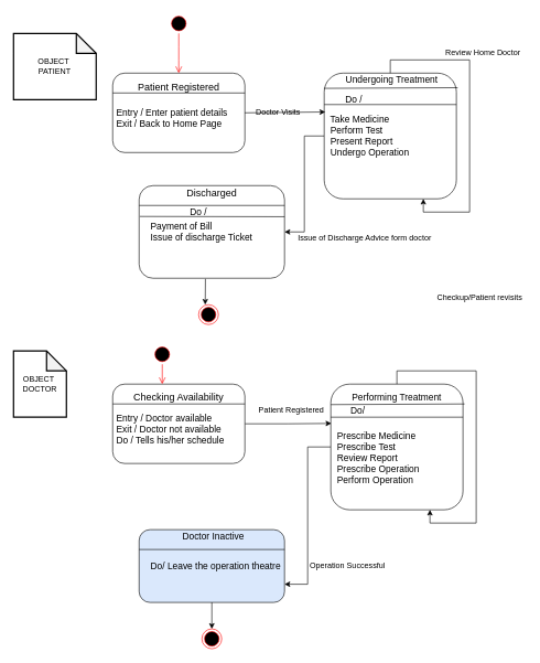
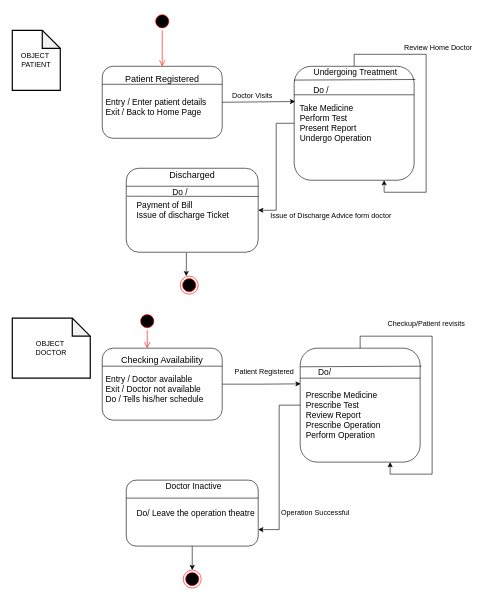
- <mxCell id="18" value="OBJECT&amp;nbsp;&lt;br&gt;PATIENT" style="shape=note;whiteSpace=wrap;html=1;backgroundOutline=1;darkOpacity=0.05;strokeWidth=2;" vertex="1" parent="1"><mxGeometry x="20" y="50" width="125" height="100" as="geometry" /></mxCell>
+ <mxCell id="18" value="OBJECT&amp;nbsp;&lt;br&gt;PATIENT" style="shape=note;whiteSpace=wrap;html=1;backgroundOutline=1;darkOpacity=0.05;strokeWidth=2;" vertex="1" parent="1"><mxGeometry x="20" y="50" width="80" height="100" as="geometry" /></mxCell>
- <mxCell id="45" value="Doctor Visits" style="text;html=1;align=center;verticalAlign=middle;resizable=0;points=[];autosize=1;" vertex="1" parent="1"><mxGeometry x="380" y="160" width="80" height="20" as="geometry" /></mxCell>
+ <mxCell id="45" value="Doctor Visits" style="text;html=1;align=center;verticalAlign=middle;resizable=0;points=[];autosize=1;" vertex="1" parent="1"><mxGeometry x="380" y="150" width="80" height="20" as="geometry" /></mxCell>
- <mxCell id="43" value="Checkup/Patient revisits" style="text;html=1;align=center;verticalAlign=middle;resizable=0;points=[];autosize=1;" vertex="1" parent="1"><mxGeometry x="655" y="440" width="140" height="20" as="geometry" /></mxCell>
+ <mxCell id="43" value="Checkup/Patient revisits" style="text;html=1;align=center;verticalAlign=middle;resizable=0;points=[];autosize=1;" vertex="1" parent="1"><mxGeometry x="640" y="530" width="140" height="20" as="geometry" /></mxCell>
- <mxCell id="19" value="OBJECT&amp;nbsp;&lt;br&gt;DOCTOR" style="shape=note;whiteSpace=wrap;html=1;backgroundOutline=1;darkOpacity=0.05;strokeWidth=2;" vertex="1" parent="1"><mxGeometry x="20" y="530" width="80" height="100" as="geometry" /></mxCell>
+ <mxCell id="19" value="OBJECT&amp;nbsp;&lt;br&gt;DOCTOR" style="shape=note;whiteSpace=wrap;html=1;backgroundOutline=1;darkOpacity=0.05;strokeWidth=2;" vertex="1" parent="1"><mxGeometry x="20" y="530" width="130" height="100" as="geometry" /></mxCell>
- <mxCell id="32" value="&lt;font style=&quot;font-size: 14px&quot;&gt;Performing Treatment&lt;/font&gt;" style="text;html=1;strokeColor=none;fillColor=none;align=center;verticalAlign=middle;whiteSpace=wrap;rounded=0;" vertex="1" parent="1"><mxGeometry x="521.25" y="590" width="157.5" height="20" as="geometry" /></mxCell>
- <mxCell id="24" value="&lt;font style=&quot;font-size: 14px&quot;&gt;&amp;nbsp; &amp;nbsp; Do/ Leave the operation theatre&lt;/font&gt;" style="rounded=1;whiteSpace=wrap;html=1;align=left;fillColor=#dae8fc;" vertex="1" parent="1"><mxGeometry x="210" y="800" width="220" height="110" as="geometry" /></mxCell>
+ <mxCell id="24" value="&lt;font style=&quot;font-size: 14px&quot;&gt;&amp;nbsp; &amp;nbsp; Do/ Leave the operation theatre&lt;/font&gt;" style="rounded=1;whiteSpace=wrap;html=1;align=left;" vertex="1" parent="1"><mxGeometry x="210" y="800" width="220" height="110" as="geometry" /></mxCell>
